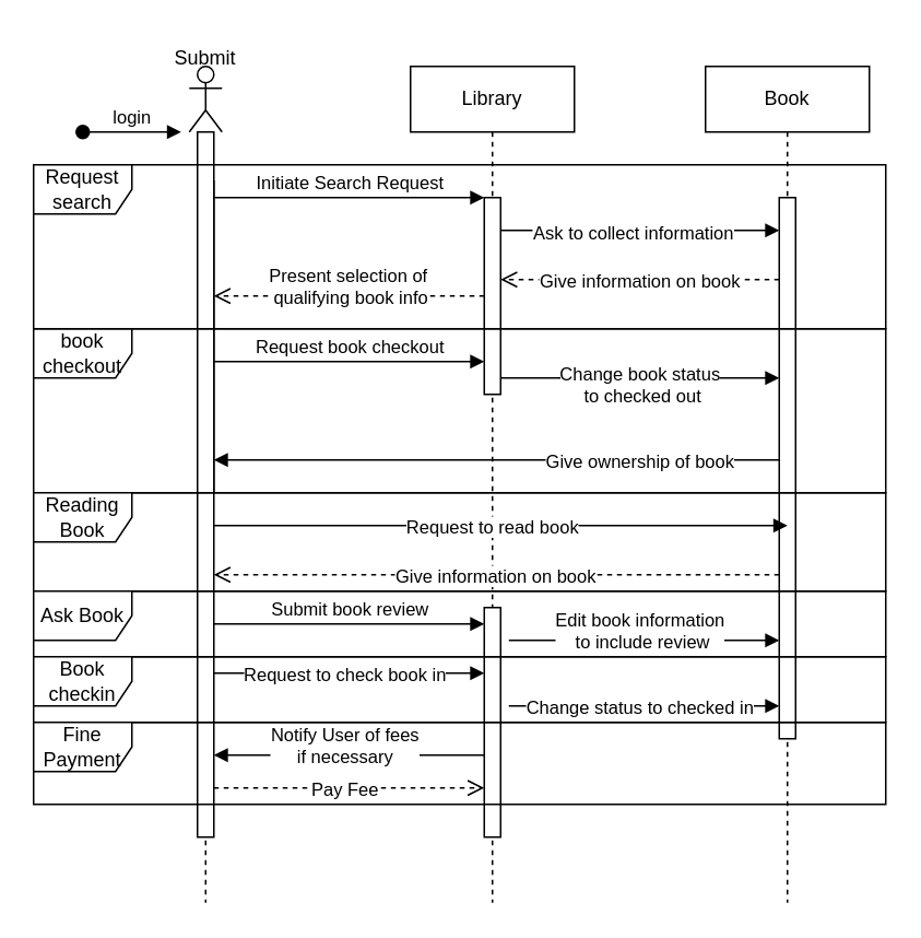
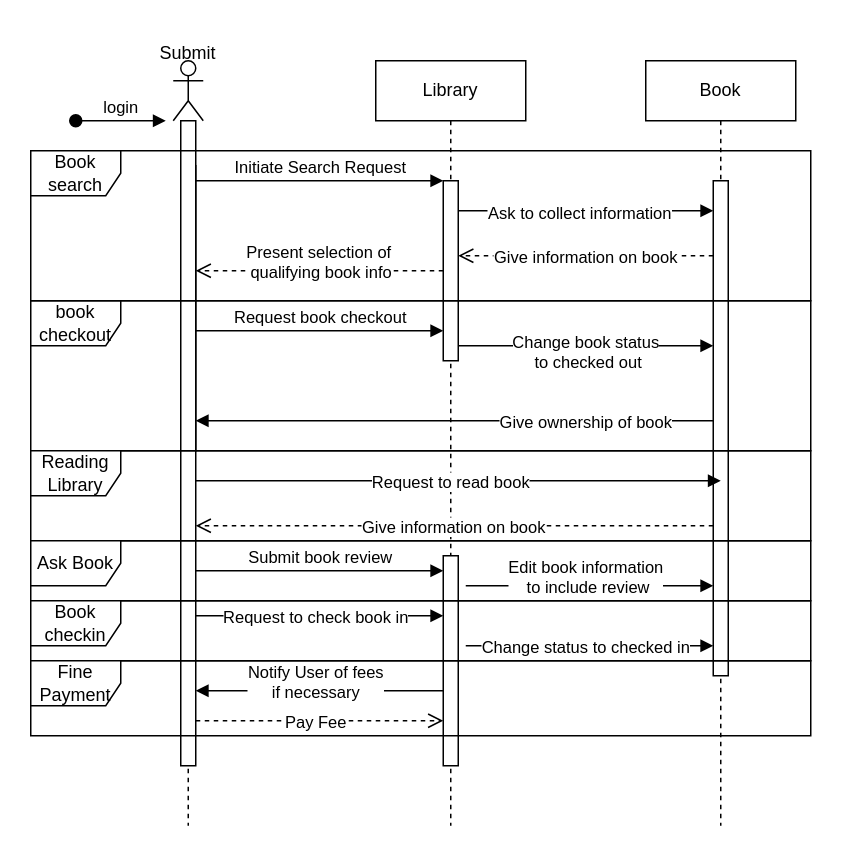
- <mxCell id="29" value="Request search" style="shape=umlFrame;whiteSpace=wrap;html=1;pointerEvents=0;" vertex="1" parent="1"><mxGeometry x="20" y="100" width="520" height="100" as="geometry" /></mxCell>
+ <mxCell id="29" value="Book search" style="shape=umlFrame;whiteSpace=wrap;html=1;pointerEvents=0;" vertex="1" parent="1"><mxGeometry x="20" y="100" width="520" height="100" as="geometry" /></mxCell>
- <mxCell id="30" value="Reading Book" style="shape=umlFrame;whiteSpace=wrap;html=1;pointerEvents=0;" vertex="1" parent="1"><mxGeometry x="20" y="300" width="520" height="60" as="geometry" /></mxCell>
+ <mxCell id="30" value="Reading Library" style="shape=umlFrame;whiteSpace=wrap;html=1;pointerEvents=0;" vertex="1" parent="1"><mxGeometry x="20" y="300" width="520" height="60" as="geometry" /></mxCell>
